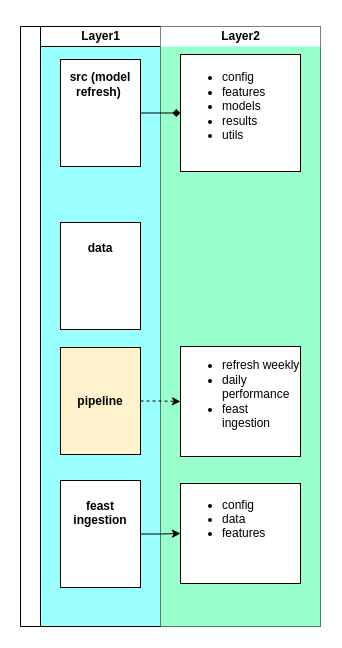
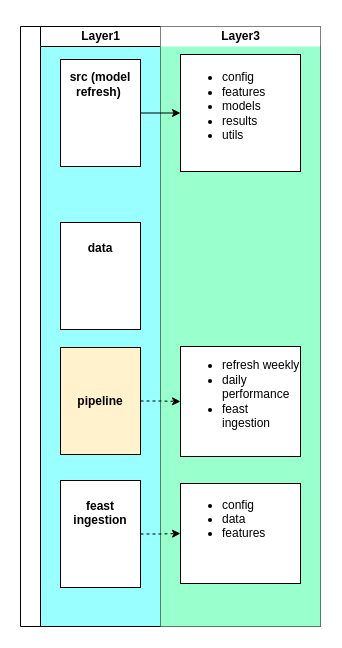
- <mxCell id="8" value="Layer2" style="swimlane;html=1;startSize=20;strokeColor=none;swimlaneFillColor=#99FFCC;" vertex="1" parent="2"><mxGeometry x="140" width="160" height="600" as="geometry"><mxRectangle x="140" width="30" height="600" as="alternateBounds" /></mxGeometry></mxCell>
+ <mxCell id="8" value="Layer3" style="swimlane;html=1;startSize=20;strokeColor=none;swimlaneFillColor=#99FFCC;" vertex="1" parent="2"><mxGeometry x="140" width="160" height="600" as="geometry"><mxRectangle x="140" width="30" height="600" as="alternateBounds" /></mxGeometry></mxCell>
- <mxCell id="12" value="" style="edgeStyle=orthogonalEdgeStyle;rounded=0;orthogonalLoop=1;jettySize=auto;html=1;strokeColor=#000000;endArrow=diamond;" edge="1" parent="2" source="7" target="11"><mxGeometry relative="1" as="geometry" /></mxCell>
+ <mxCell id="12" value="" style="edgeStyle=orthogonalEdgeStyle;rounded=0;orthogonalLoop=1;jettySize=auto;html=1;strokeColor=#000000;" edge="1" parent="2" source="7" target="11"><mxGeometry relative="1" as="geometry" /></mxCell>
- <mxCell id="13" value="" style="edgeStyle=orthogonalEdgeStyle;rounded=0;orthogonalLoop=1;jettySize=auto;html=1;exitX=1;exitY=0.5;exitDx=0;exitDy=0;strokeColor=#000000;" edge="1" parent="2" source="4" target="10"><mxGeometry relative="1" as="geometry"><mxPoint x="250" y="96.5" as="sourcePoint" /><mxPoint x="290" y="128" as="targetPoint" /></mxGeometry></mxCell>
+ <mxCell id="13" value="" style="edgeStyle=orthogonalEdgeStyle;rounded=0;orthogonalLoop=1;jettySize=auto;html=1;exitX=1;exitY=0.5;exitDx=0;exitDy=0;strokeColor=#000000;dashed=1;" edge="1" parent="2" source="4" target="10"><mxGeometry relative="1" as="geometry"><mxPoint x="250" y="96.5" as="sourcePoint" /><mxPoint x="290" y="128" as="targetPoint" /></mxGeometry></mxCell>
